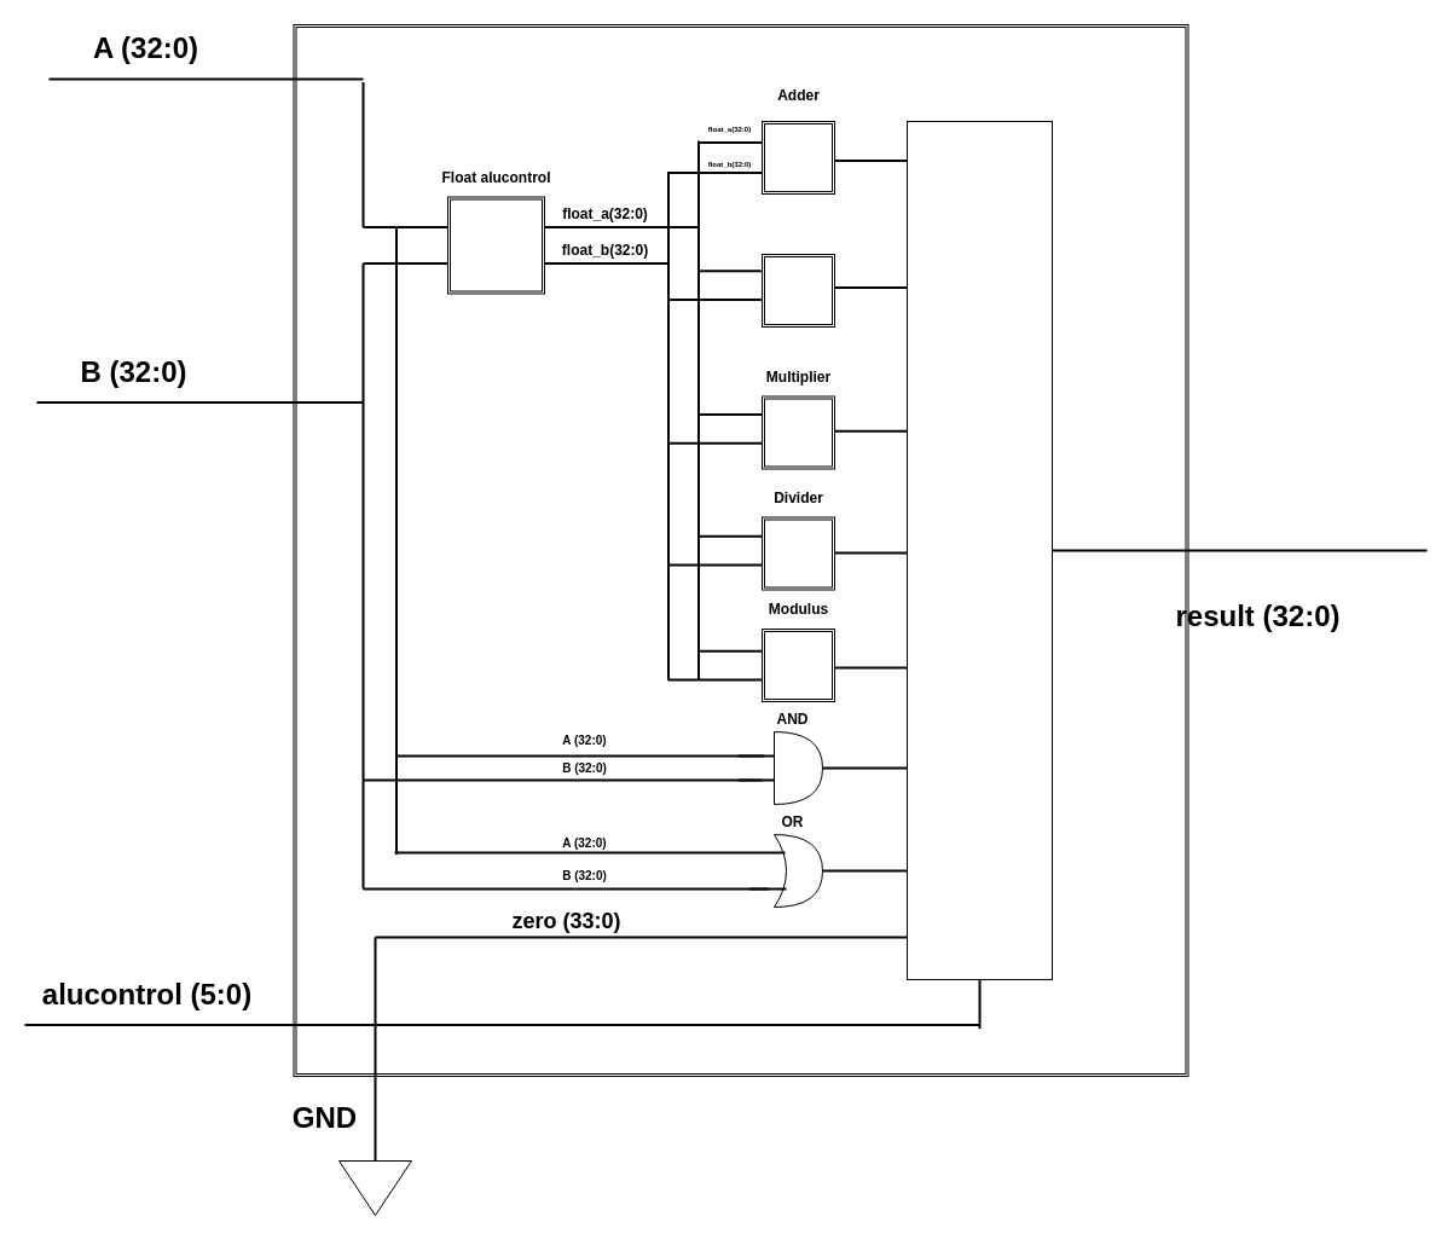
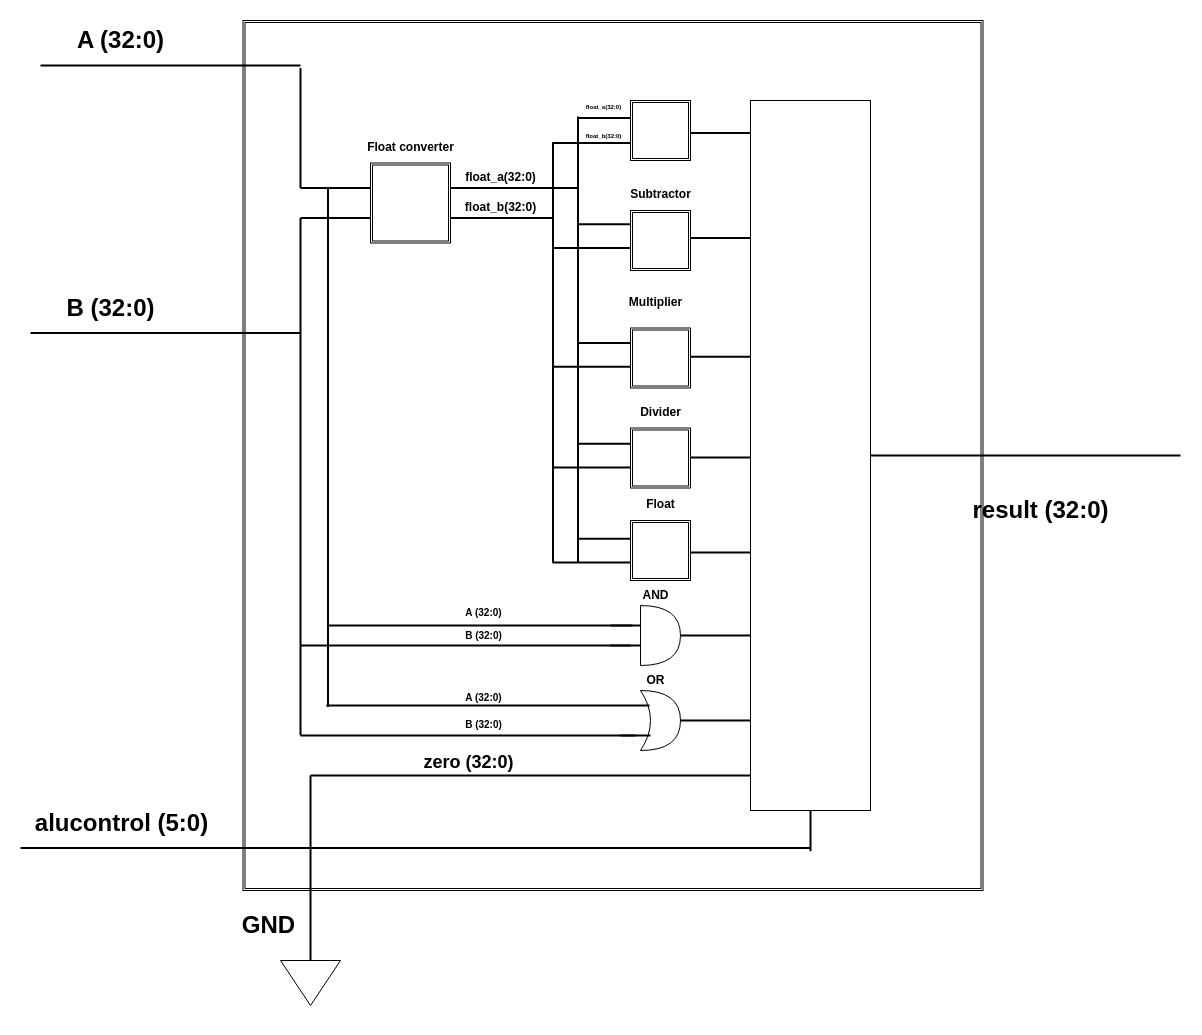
- <mxCell id="16" value="&lt;font style=&quot;font-size: 12px&quot;&gt;Adder&lt;/font&gt;" style="text;strokeColor=none;fillColor=none;html=1;fontSize=24;fontStyle=1;verticalAlign=middle;align=center;" vertex="1" parent="1"><mxGeometry x="620" y="60" width="80" height="30" as="geometry" /></mxCell>
- <mxCell id="14" value="&lt;font style=&quot;font-size: 12px&quot;&gt;Float alucontrol&lt;/font&gt;" style="text;strokeColor=none;fillColor=none;html=1;fontSize=24;fontStyle=1;verticalAlign=middle;align=center;" vertex="1" parent="1"><mxGeometry x="360" y="122.5" width="100" height="40" as="geometry" /></mxCell>
+ <mxCell id="14" value="&lt;font style=&quot;font-size: 12px&quot;&gt;Float converter&lt;/font&gt;" style="text;strokeColor=none;fillColor=none;html=1;fontSize=24;fontStyle=1;verticalAlign=middle;align=center;" vertex="1" parent="1"><mxGeometry x="360" y="122.5" width="100" height="40" as="geometry" /></mxCell>
+ <mxCell id="18" value="&lt;font style=&quot;font-size: 12px&quot;&gt;Subtractor&lt;/font&gt;" style="text;strokeColor=none;fillColor=none;html=1;fontSize=24;fontStyle=1;verticalAlign=middle;align=center;" vertex="1" parent="1"><mxGeometry x="610" y="170" width="100" height="40" as="geometry" /></mxCell>
- <mxCell id="20" value="&lt;font style=&quot;font-size: 12px&quot;&gt;Multiplier&lt;/font&gt;" style="text;strokeColor=none;fillColor=none;html=1;fontSize=24;fontStyle=1;verticalAlign=middle;align=center;" vertex="1" parent="1"><mxGeometry x="610" y="287.5" width="100" height="40" as="geometry" /></mxCell>
+ <mxCell id="20" value="&lt;font style=&quot;font-size: 12px&quot;&gt;Multiplier&lt;/font&gt;" style="text;strokeColor=none;fillColor=none;html=1;fontSize=24;fontStyle=1;verticalAlign=middle;align=center;" vertex="1" parent="1"><mxGeometry x="605" y="277.5" width="100" height="40" as="geometry" /></mxCell>
- <mxCell id="35" value="&lt;font style=&quot;font-size: 12px&quot;&gt;Modulus&lt;/font&gt;" style="text;strokeColor=none;fillColor=none;html=1;fontSize=24;fontStyle=1;verticalAlign=middle;align=center;" vertex="1" parent="1"><mxGeometry x="610" y="480" width="100" height="40" as="geometry" /></mxCell>
+ <mxCell id="35" value="&lt;font style=&quot;font-size: 12px&quot;&gt;Float&lt;/font&gt;" style="text;strokeColor=none;fillColor=none;html=1;fontSize=24;fontStyle=1;verticalAlign=middle;align=center;" vertex="1" parent="1"><mxGeometry x="610" y="480" width="100" height="40" as="geometry" /></mxCell>
- <mxCell id="11" value="&lt;font style=&quot;font-size: 18px&quot;&gt;zero (33:0)&lt;/font&gt;" style="text;strokeColor=none;fillColor=none;html=1;fontSize=24;fontStyle=1;verticalAlign=middle;align=center;" vertex="1" parent="1"><mxGeometry x="417.5" y="740" width="100" height="40" as="geometry" /></mxCell>
+ <mxCell id="11" value="&lt;font style=&quot;font-size: 18px&quot;&gt;zero (32:0)&lt;/font&gt;" style="text;strokeColor=none;fillColor=none;html=1;fontSize=24;fontStyle=1;verticalAlign=middle;align=center;" vertex="1" parent="1"><mxGeometry x="417.5" y="740" width="100" height="40" as="geometry" /></mxCell>
